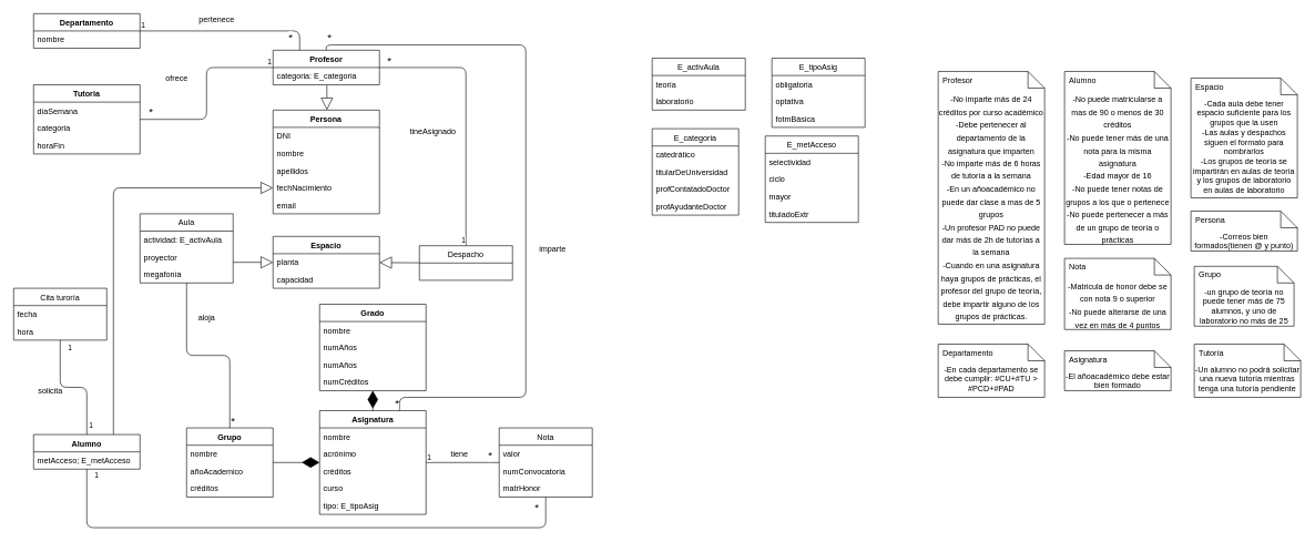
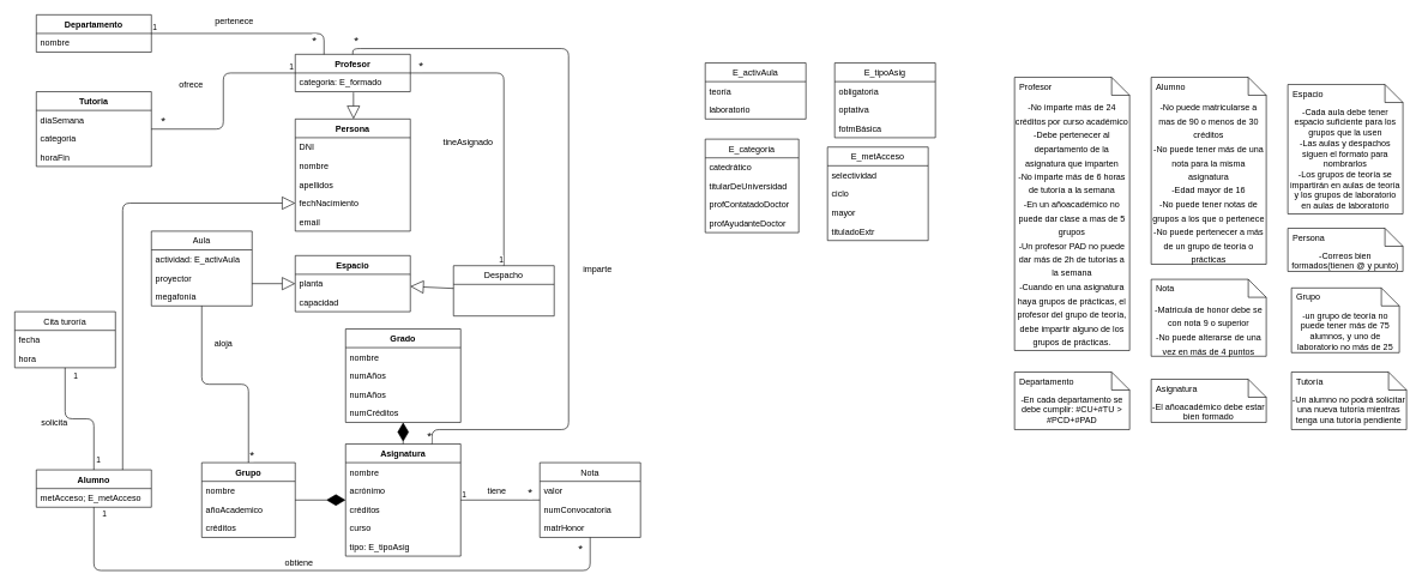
- <mxCell id="25" value="categoria: E_categoria" style="text;strokeColor=none;fillColor=none;align=left;verticalAlign=top;spacingLeft=4;spacingRight=4;overflow=hidden;rotatable=0;points=[[0,0.5],[1,0.5]];portConstraint=eastwest;" parent="24" vertex="1"><mxGeometry y="26" width="160" height="26" as="geometry" /></mxCell>
+ <mxCell id="25" value="categoria: E_formado" style="text;strokeColor=none;fillColor=none;align=left;verticalAlign=top;spacingLeft=4;spacingRight=4;overflow=hidden;rotatable=0;points=[[0,0.5],[1,0.5]];portConstraint=eastwest;" parent="24" vertex="1"><mxGeometry y="26" width="160" height="26" as="geometry" /></mxCell>
- <mxCell id="39" value="Despacho" style="swimlane;fontStyle=0;childLayout=stackLayout;horizontal=1;startSize=26;fillColor=none;horizontalStack=0;resizeParent=1;resizeParentMax=0;resizeLast=0;collapsible=1;marginBottom=0;" parent="1" vertex="1"><mxGeometry x="630" y="369" width="140" height="52" as="geometry" /></mxCell>
+ <mxCell id="39" value="Despacho" style="swimlane;fontStyle=0;childLayout=stackLayout;horizontal=1;startSize=26;fillColor=none;horizontalStack=0;resizeParent=1;resizeParentMax=0;resizeLast=0;collapsible=1;marginBottom=0;" parent="1" vertex="1"><mxGeometry x="630" y="369" width="140" height="70" as="geometry" /></mxCell>
+ <mxCell id="81" value="obtiene" style="text;html=1;align=center;verticalAlign=middle;resizable=0;points=[];autosize=1;" parent="1" vertex="1"><mxGeometry x="390" y="773" width="50" height="20" as="geometry" /></mxCell>
